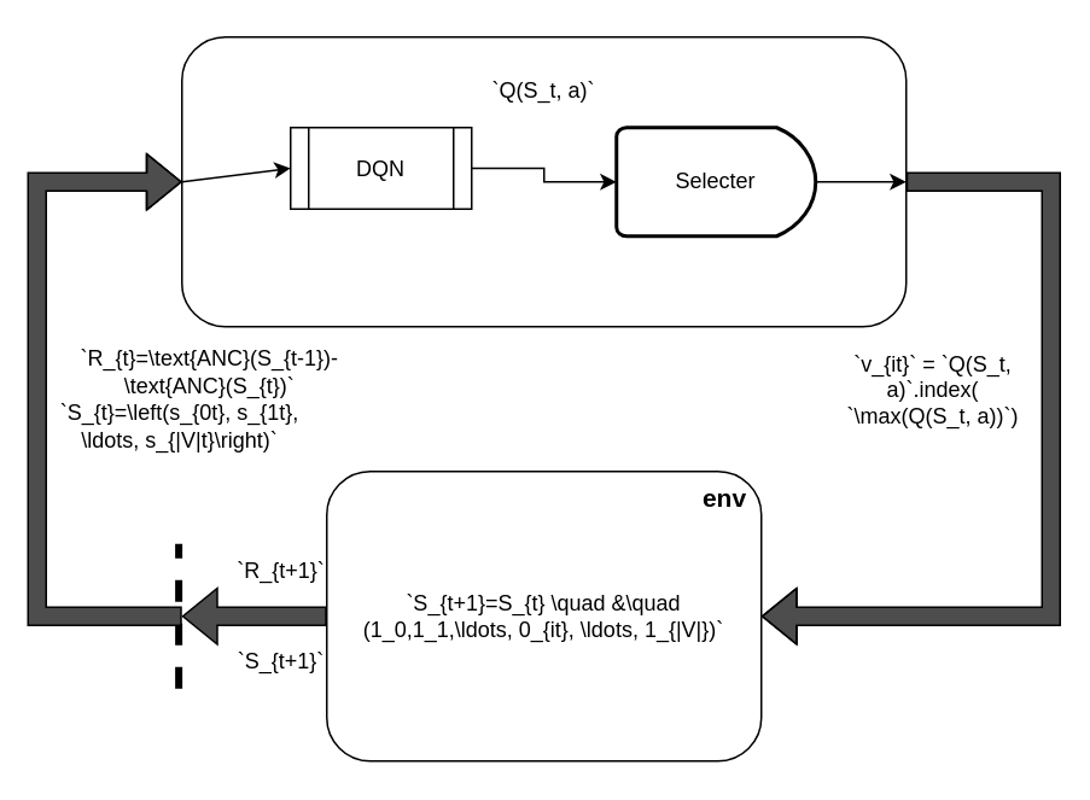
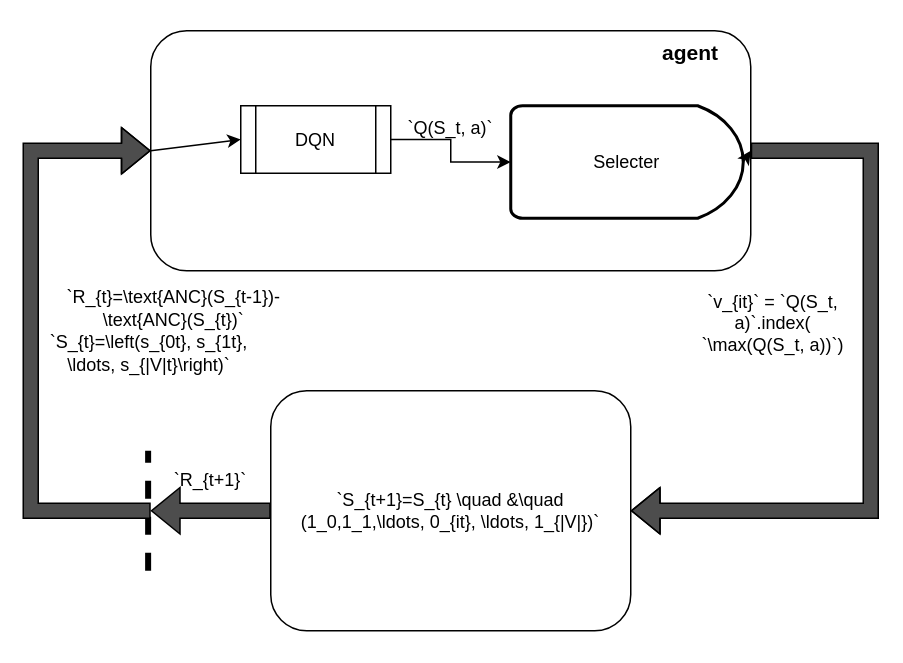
+ <mxCell id="6" value="&lt;b&gt;&lt;font style=&quot;font-size: 14px;&quot;&gt;agent&lt;/font&gt;&lt;/b&gt;" style="text;html=1;strokeColor=none;fillColor=none;align=center;verticalAlign=middle;whiteSpace=wrap;rounded=0;" parent="1" vertex="1"><mxGeometry x="430" y="20" width="60" height="30" as="geometry" /></mxCell>
- <mxCell id="20" value="`Q(S_t, a)`" style="text;html=1;strokeColor=none;fillColor=none;align=center;verticalAlign=middle;whiteSpace=wrap;rounded=0;" parent="1" vertex="1"><mxGeometry x="270" y="35" width="60" height="30" as="geometry" /></mxCell>
+ <mxCell id="20" value="`Q(S_t, a)`" style="text;html=1;strokeColor=none;fillColor=none;align=center;verticalAlign=middle;whiteSpace=wrap;rounded=0;" parent="1" vertex="1"><mxGeometry x="270" y="70" width="60" height="30" as="geometry" /></mxCell>
- <mxCell id="8" value="Selecter" style="strokeWidth=2;html=1;shape=mxgraph.flowchart.delay;whiteSpace=wrap;" parent="1" vertex="1"><mxGeometry x="340" y="70" width="110" height="60" as="geometry" /></mxCell>
+ <mxCell id="8" value="Selecter" style="strokeWidth=2;html=1;shape=mxgraph.flowchart.delay;whiteSpace=wrap;" parent="1" vertex="1"><mxGeometry x="340" y="70" width="155" height="75" as="geometry" /></mxCell>
- <mxCell id="7" value="&lt;b&gt;&lt;font style=&quot;font-size: 14px;&quot;&gt;env&lt;/font&gt;&lt;/b&gt;" style="text;html=1;strokeColor=none;fillColor=none;align=center;verticalAlign=middle;whiteSpace=wrap;rounded=0;" parent="1" vertex="1"><mxGeometry x="380" y="260" width="40" height="30" as="geometry" /></mxCell>
- <mxCell id="15" value="`R_{t+1}`" style="text;html=1;strokeColor=none;fillColor=none;align=center;verticalAlign=middle;whiteSpace=wrap;rounded=0;" parent="1" vertex="1"><mxGeometry x="130" y="300" width="50" height="30" as="geometry" /></mxCell>
+ <mxCell id="15" value="`R_{t+1}`" style="text;html=1;strokeColor=none;fillColor=none;align=center;verticalAlign=middle;whiteSpace=wrap;rounded=0;" parent="1" vertex="1"><mxGeometry x="115" y="305" width="50" height="30" as="geometry" /></mxCell>
- <mxCell id="16" value="`S_{t+1}`" style="text;html=1;strokeColor=none;fillColor=none;align=center;verticalAlign=middle;whiteSpace=wrap;rounded=0;" parent="1" vertex="1"><mxGeometry x="130" y="350" width="50" height="30" as="geometry" /></mxCell>
